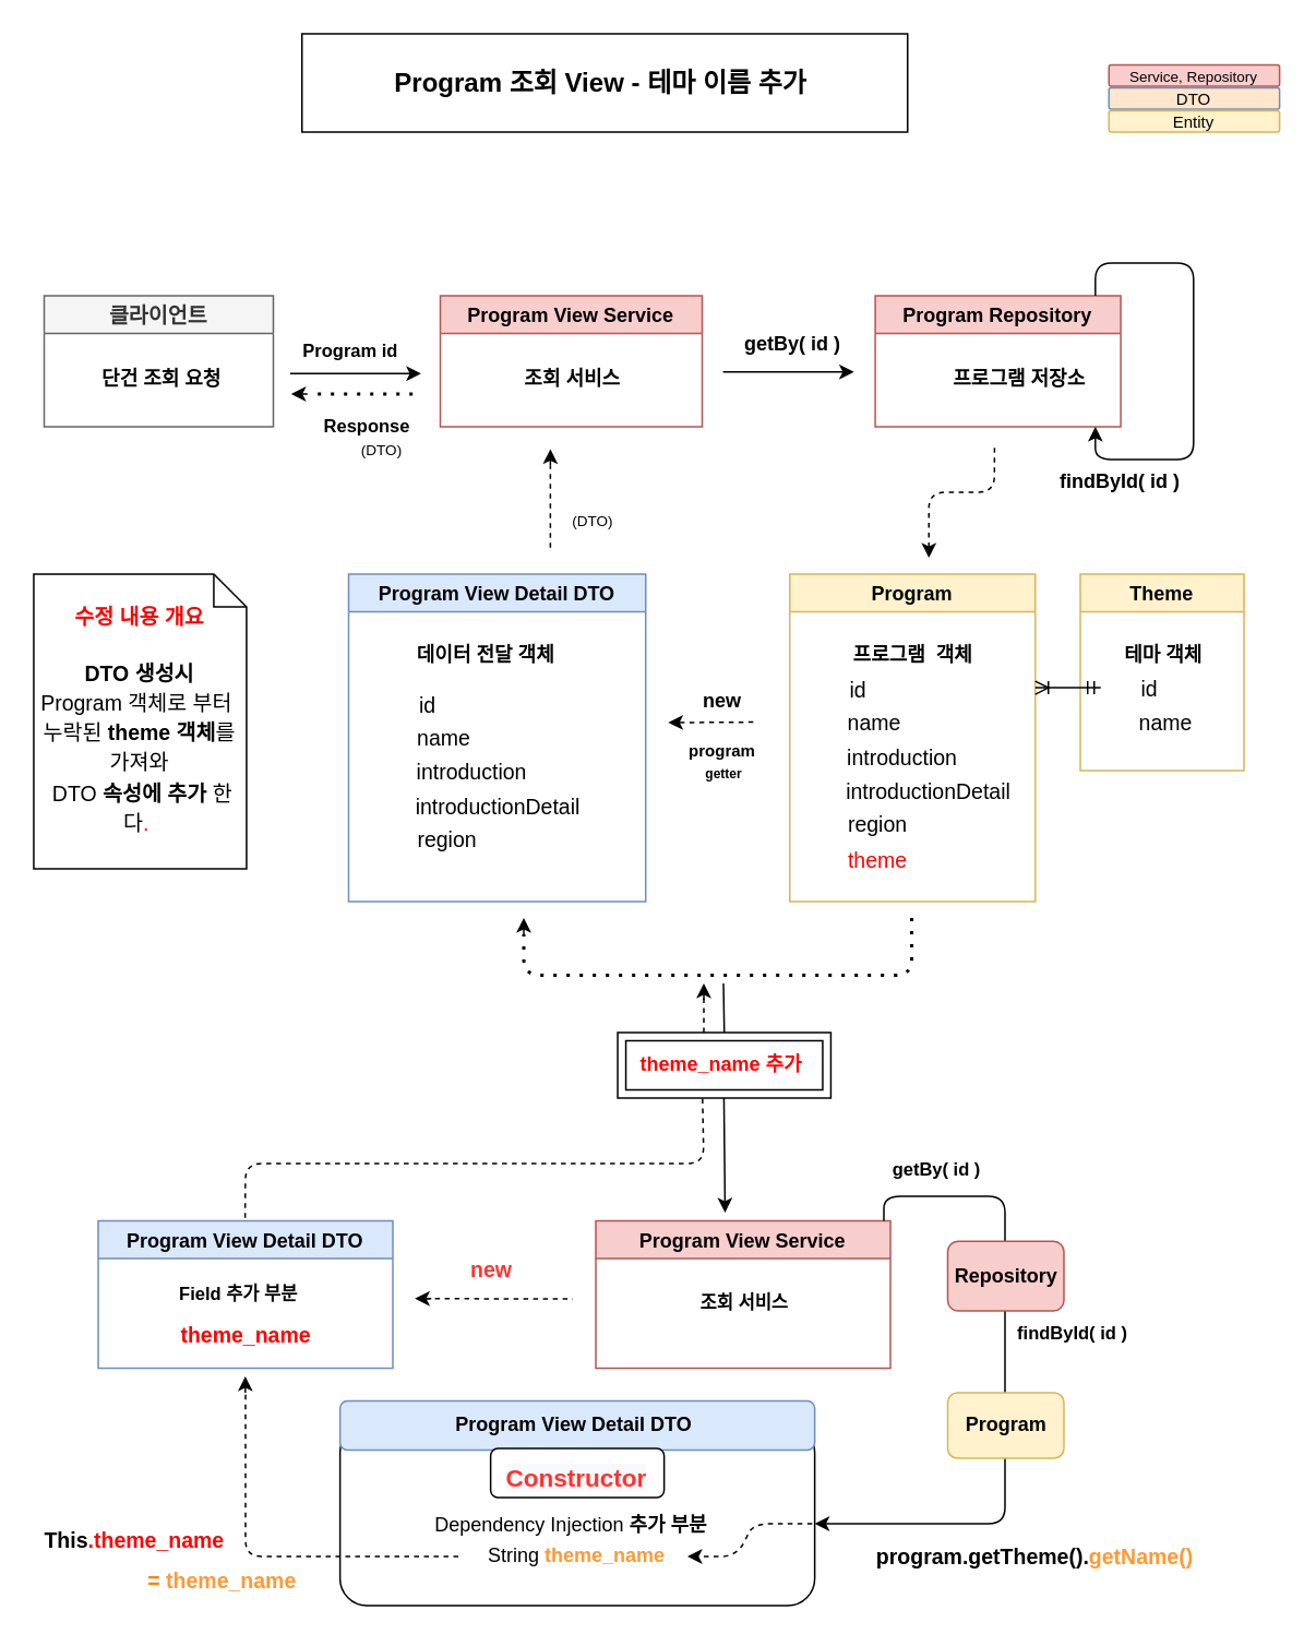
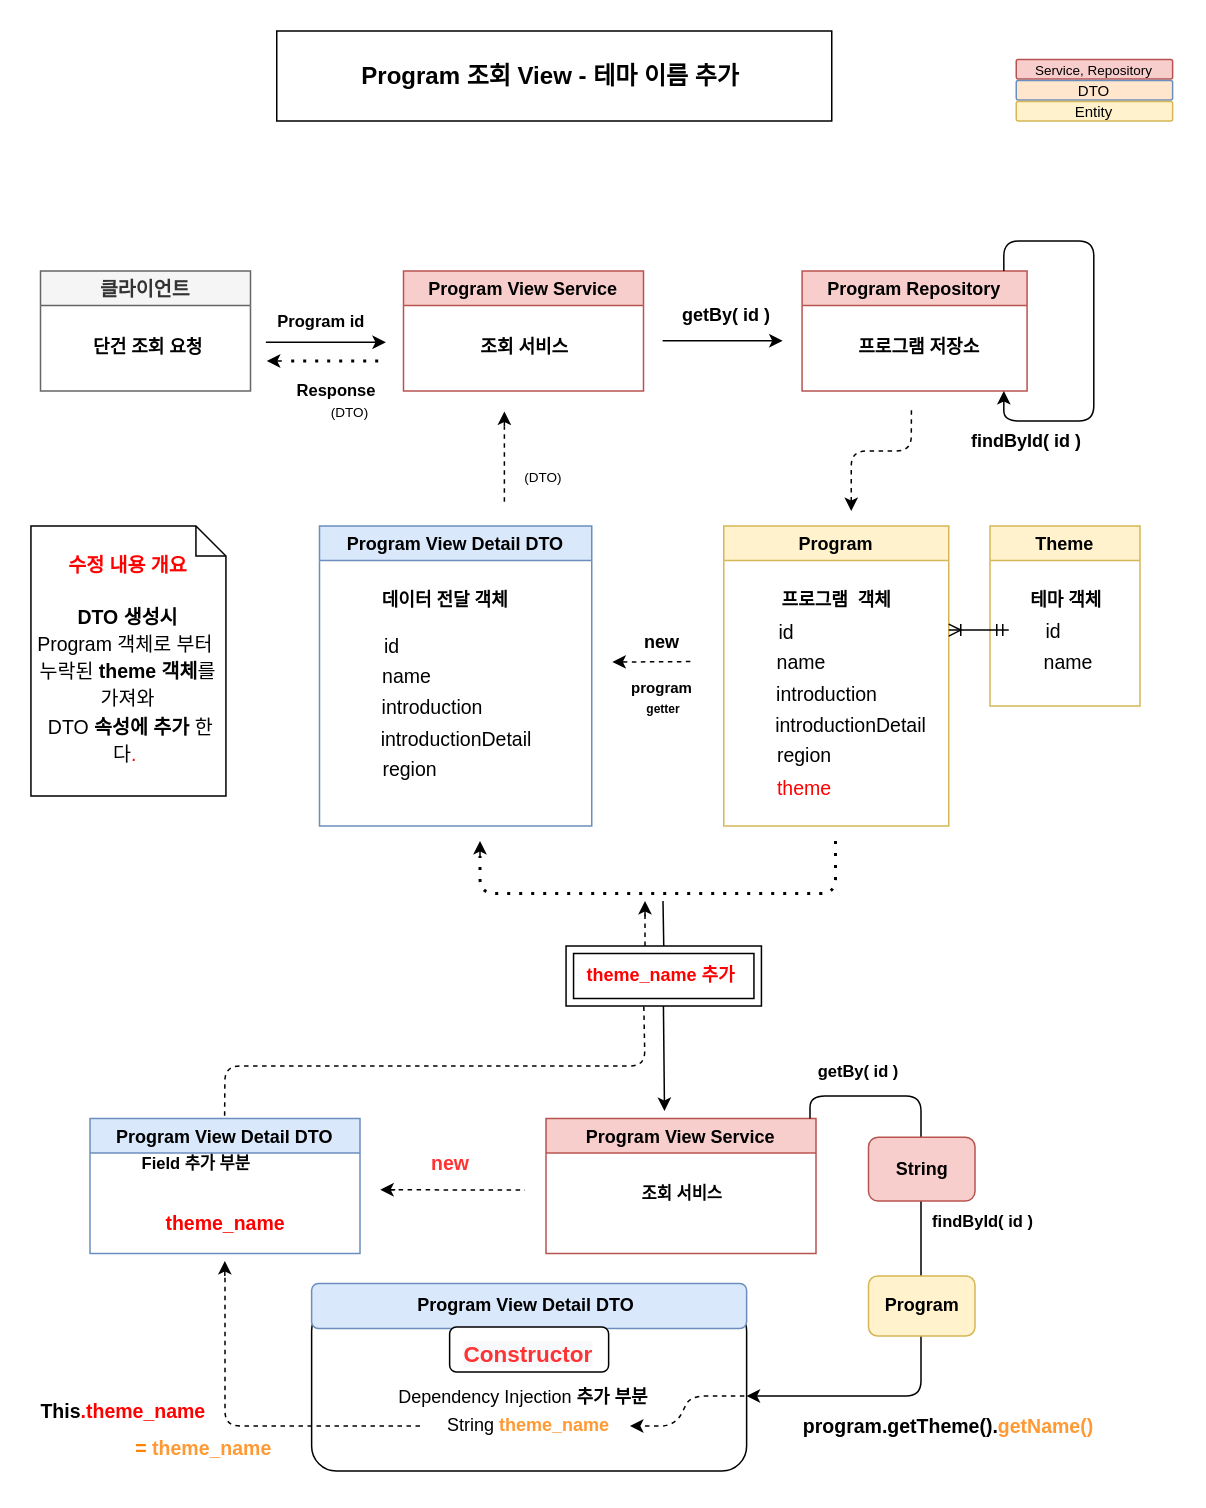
- <mxCell id="7" value="&lt;font style=&quot;font-size: 12px&quot;&gt;프로그램 저장소&lt;/font&gt;" style="text;html=1;align=center;verticalAlign=middle;resizable=0;points=[];autosize=1;fontSize=12;fontStyle=1;" parent="6" vertex="1"><mxGeometry x="38" y="41" width="100" height="20" as="geometry" /></mxCell>
+ <mxCell id="7" value="&lt;font style=&quot;font-size: 12px&quot;&gt;프로그램 저장소&lt;/font&gt;" style="text;html=1;align=center;verticalAlign=middle;resizable=0;points=[];autosize=1;fontSize=12;fontStyle=1;" parent="6" vertex="1"><mxGeometry x="28" y="41" width="100" height="20" as="geometry" /></mxCell>
- <mxCell id="55" value="&lt;font style=&quot;font-size: 12px&quot;&gt;Repository&lt;/font&gt;" style="rounded=1;whiteSpace=wrap;html=1;fontSize=8;fontStyle=1;fillColor=#f8cecc;strokeColor=#b85450;" parent="1" vertex="1"><mxGeometry x="578.5" y="757.5" width="71" height="42.5" as="geometry" /></mxCell>
+ <mxCell id="55" value="&lt;font style=&quot;font-size: 12px&quot;&gt;String&lt;/font&gt;" style="rounded=1;whiteSpace=wrap;html=1;fontSize=8;fontStyle=1;fillColor=#f8cecc;strokeColor=#b85450;" parent="1" vertex="1"><mxGeometry x="578.5" y="757.5" width="71" height="42.5" as="geometry" /></mxCell>
- <mxCell id="47" value="Field 추가 부분" style="text;html=1;align=center;verticalAlign=middle;resizable=0;points=[];autosize=1;fontSize=11;fontStyle=1;" parent="46" vertex="1"><mxGeometry x="40" y="35" width="90" height="20" as="geometry" /></mxCell>
+ <mxCell id="47" value="Field 추가 부분" style="text;html=1;align=center;verticalAlign=middle;resizable=0;points=[];autosize=1;fontSize=11;fontStyle=1;" parent="46" vertex="1"><mxGeometry x="25" y="20" width="90" height="20" as="geometry" /></mxCell>
